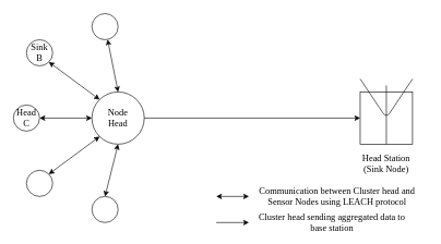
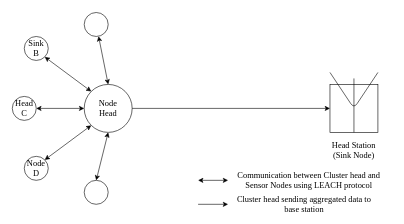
+ <mxCell id="16" value="&lt;font style=&quot;font-size: 14px;&quot;&gt;Node D&lt;/font&gt;&lt;br style=&quot;font-size: 14px;&quot;&gt;" style="text;html=1;strokeColor=none;fillColor=none;align=center;verticalAlign=middle;whiteSpace=wrap;rounded=0;fontFamily=Times New Roman;fontSize=14;" parent="1" vertex="1"><mxGeometry x="40" y="270" width="40" height="20" as="geometry" /></mxCell>
